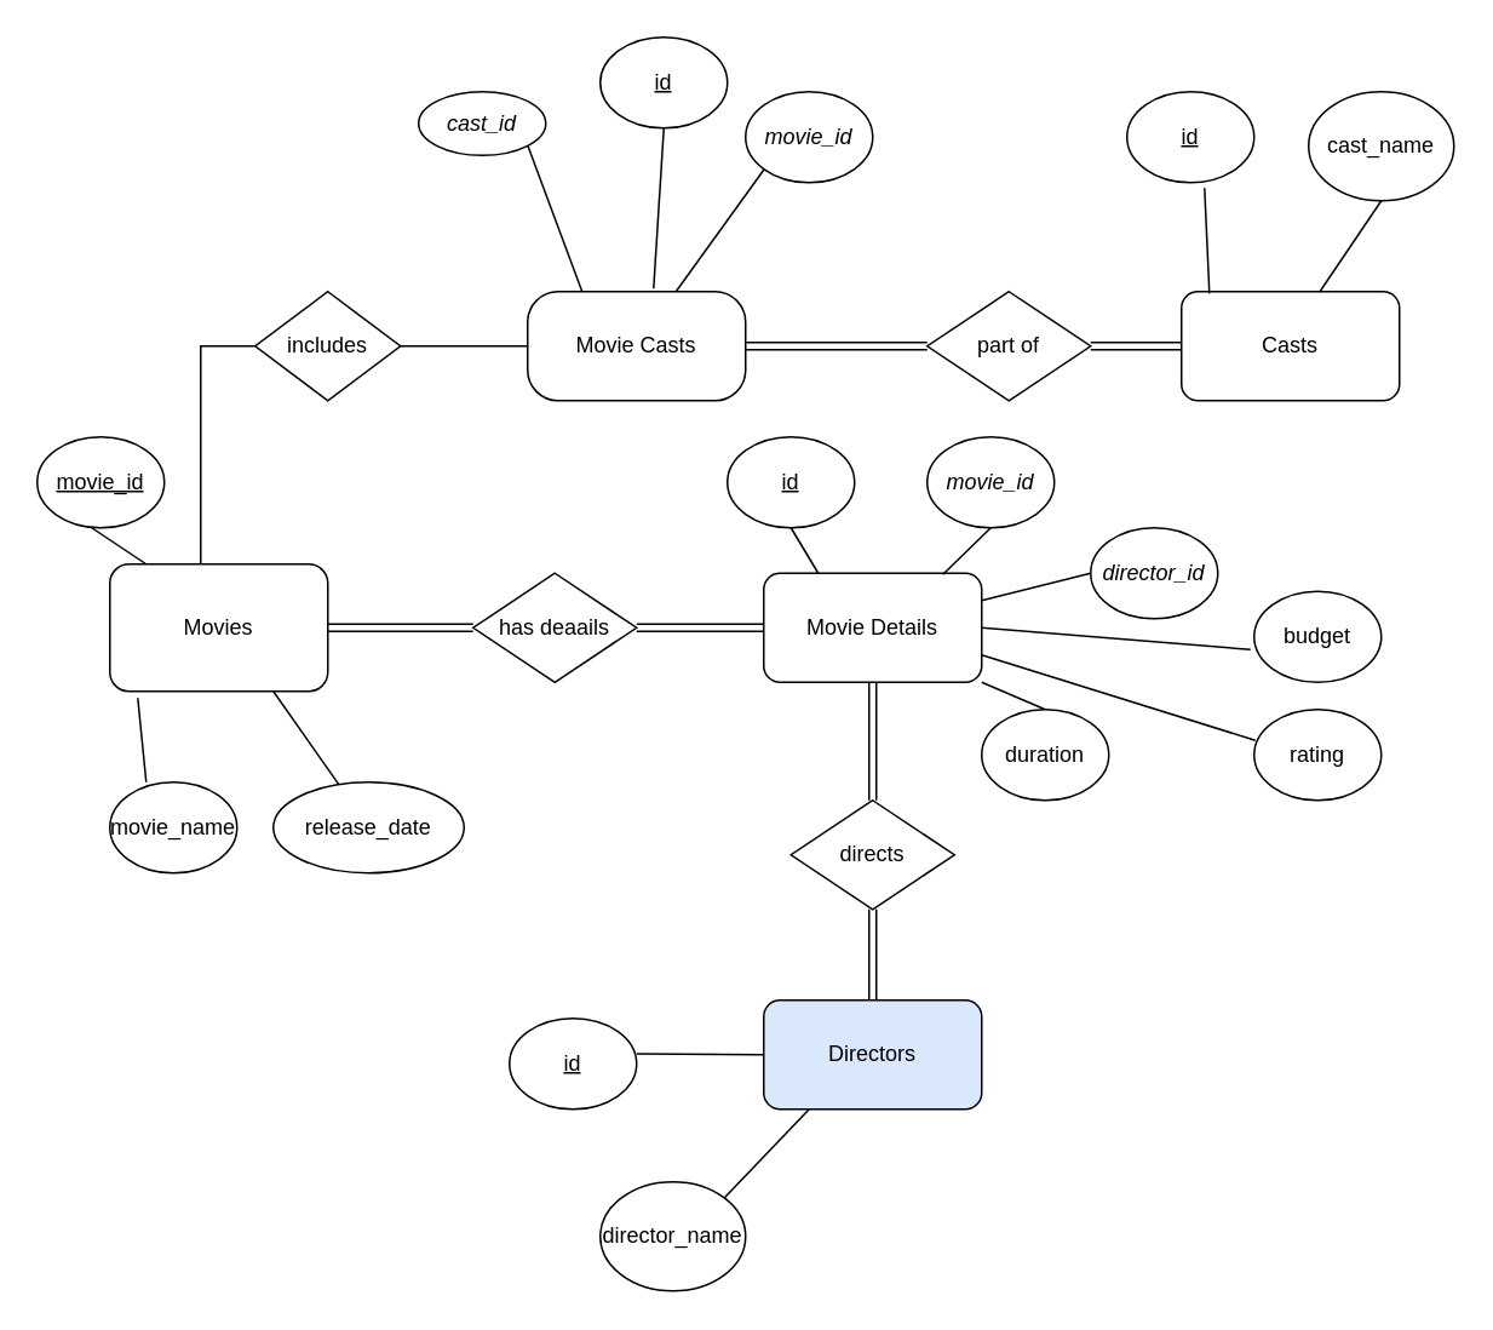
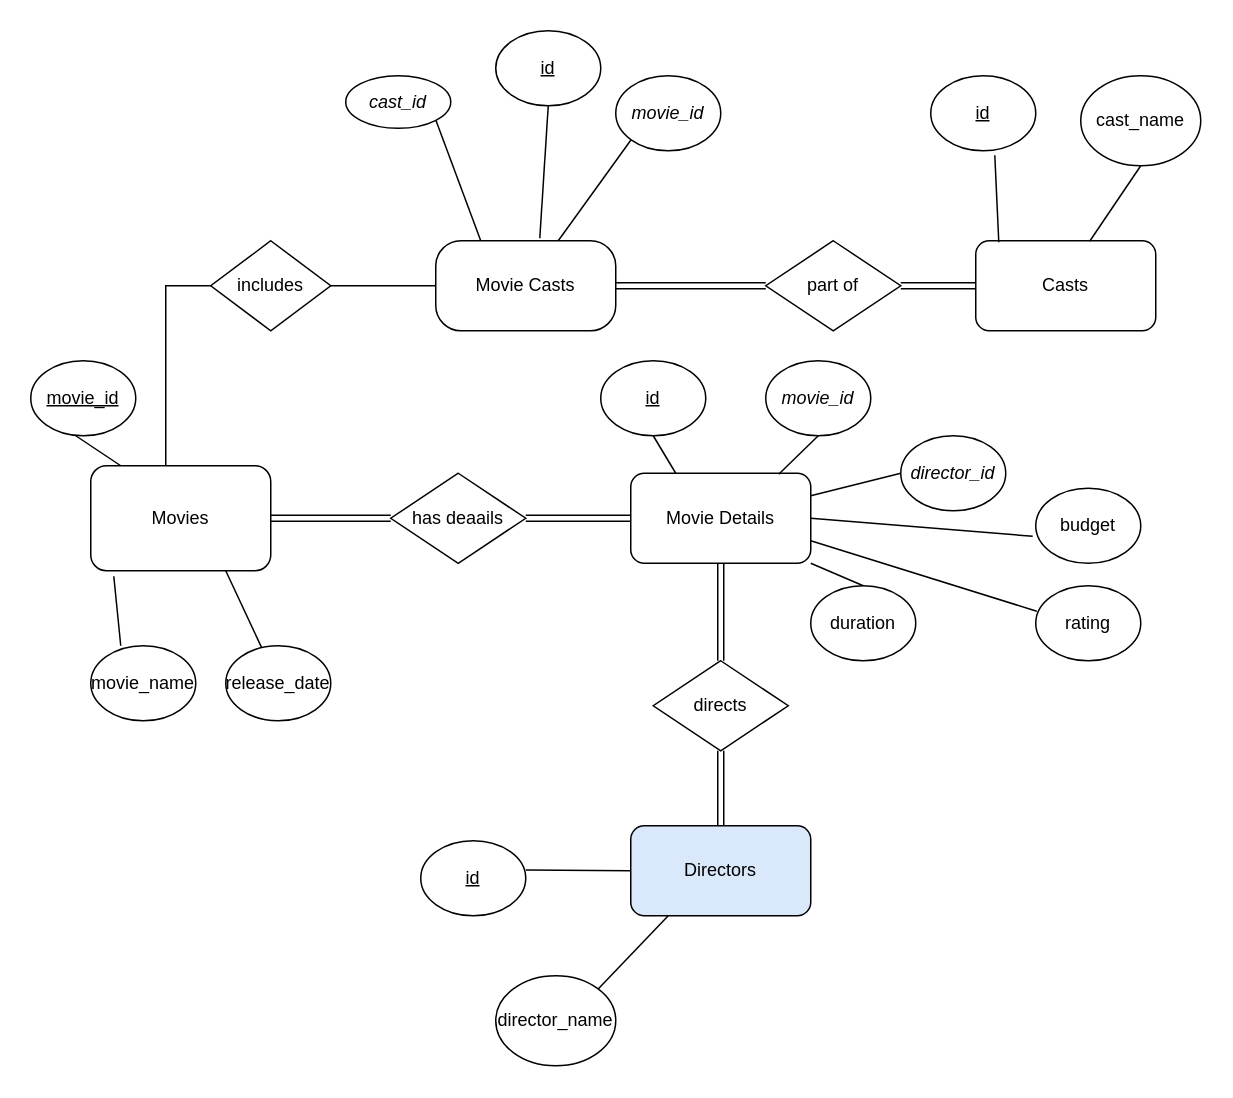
- <mxCell id="23" value="release_date" style="ellipse;whiteSpace=wrap;html=1;" vertex="1" parent="1"><mxGeometry x="150" y="430" width="105" height="50" as="geometry" /></mxCell>
+ <mxCell id="23" value="release_date" style="ellipse;whiteSpace=wrap;html=1;" vertex="1" parent="1"><mxGeometry x="150" y="430" width="70" height="50" as="geometry" /></mxCell>
